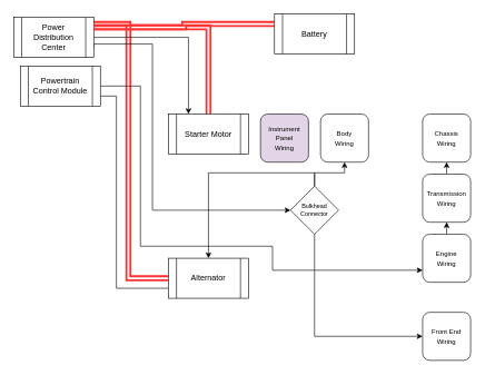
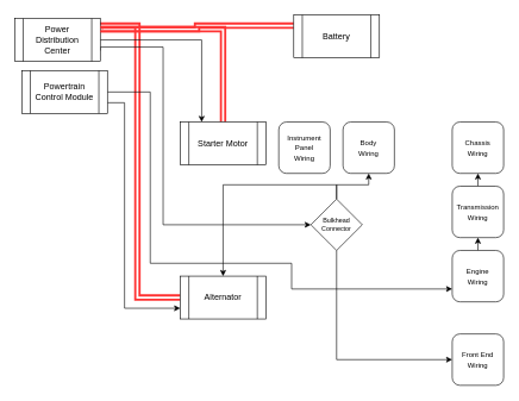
- <mxCell id="10" value="&lt;font size=&quot;1&quot;&gt;Instrument&lt;/font&gt;&lt;div&gt;&lt;font size=&quot;1&quot;&gt;Panel&lt;/font&gt;&lt;/div&gt;&lt;div&gt;&lt;font size=&quot;1&quot;&gt;Wiring&lt;/font&gt;&lt;/div&gt;" style="rounded=1;whiteSpace=wrap;html=1;fillColor=#e1d5e7;" vertex="1" parent="1"><mxGeometry x="390" y="170" width="72" height="72" as="geometry" /></mxCell>
+ <mxCell id="10" value="&lt;font size=&quot;1&quot;&gt;Instrument&lt;/font&gt;&lt;div&gt;&lt;font size=&quot;1&quot;&gt;Panel&lt;/font&gt;&lt;/div&gt;&lt;div&gt;&lt;font size=&quot;1&quot;&gt;Wiring&lt;/font&gt;&lt;/div&gt;" style="rounded=1;whiteSpace=wrap;html=1;" vertex="1" parent="1"><mxGeometry x="390" y="170" width="72" height="72" as="geometry" /></mxCell>
- <mxCell id="19" style="edgeStyle=orthogonalEdgeStyle;rounded=0;orthogonalLoop=1;jettySize=auto;html=1;exitX=1;exitY=0.75;exitDx=0;exitDy=0;entryX=0;entryY=0.75;entryDx=0;entryDy=0;endArrow=none;" edge="1" parent="1" source="21" target="25"><mxGeometry relative="1" as="geometry"><Array as="points"><mxPoint x="174" y="143" /><mxPoint x="174" y="431" /></Array></mxGeometry></mxCell>
+ <mxCell id="19" style="edgeStyle=orthogonalEdgeStyle;rounded=0;orthogonalLoop=1;jettySize=auto;html=1;exitX=1;exitY=0.75;exitDx=0;exitDy=0;entryX=0;entryY=0.75;entryDx=0;entryDy=0;" edge="1" parent="1" source="21" target="25"><mxGeometry relative="1" as="geometry"><Array as="points"><mxPoint x="174" y="143" /><mxPoint x="174" y="431" /></Array></mxGeometry></mxCell>
